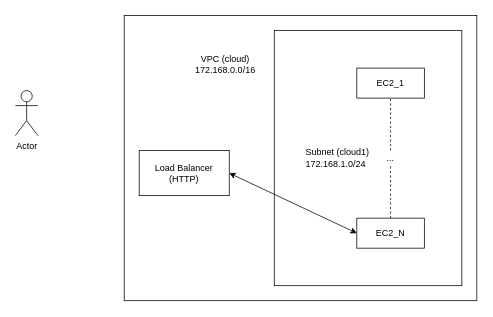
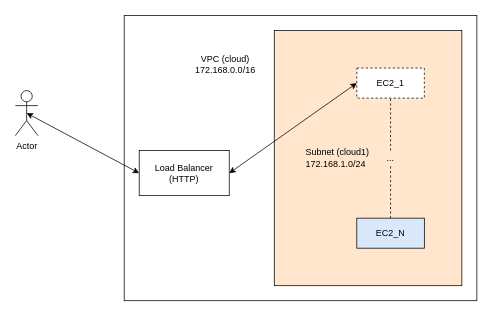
- <mxCell id="5" value="EC2_1" style="rounded=0;whiteSpace=wrap;html=1;" parent="1" vertex="1"><mxGeometry x="475" y="90" width="90" height="40" as="geometry" /></mxCell>
+ <mxCell id="5" value="EC2_1" style="rounded=0;whiteSpace=wrap;html=1;dashed=1;" parent="1" vertex="1"><mxGeometry x="475" y="90" width="90" height="40" as="geometry" /></mxCell>
+ <mxCell id="13" value="" style="endArrow=classic;startArrow=classic;html=1;entryX=1;entryY=0.5;entryDx=0;entryDy=0;exitX=0;exitY=0.5;exitDx=0;exitDy=0;" parent="1" source="5" target="10" edge="1"><mxGeometry width="50" height="50" relative="1" as="geometry"><mxPoint x="5" y="470" as="sourcePoint" /><mxPoint x="55" y="420" as="targetPoint" /></mxGeometry></mxCell>
+ <mxCell id="12" value="" style="endArrow=classic;startArrow=classic;html=1;exitX=0.5;exitY=0.5;exitDx=0;exitDy=0;exitPerimeter=0;entryX=0;entryY=0.5;entryDx=0;entryDy=0;" parent="1" source="2" target="10" edge="1"><mxGeometry width="50" height="50" relative="1" as="geometry"><mxPoint x="5" y="470" as="sourcePoint" /><mxPoint x="55" y="420" as="targetPoint" /></mxGeometry></mxCell>
- <mxCell id="4" value="&lt;blockquote style=&quot;margin: 0 0 0 40px ; border: none ; padding: 0px&quot;&gt;Subnet (cloud1)&lt;br&gt;172.168.1.0/24&lt;/blockquote&gt;" style="rounded=0;whiteSpace=wrap;html=1;align=left;" parent="1" vertex="1"><mxGeometry x="365" y="40" width="250" height="340" as="geometry" /></mxCell>
+ <mxCell id="4" value="&lt;blockquote style=&quot;margin: 0 0 0 40px ; border: none ; padding: 0px&quot;&gt;Subnet (cloud1)&lt;br&gt;172.168.1.0/24&lt;/blockquote&gt;" style="rounded=0;whiteSpace=wrap;html=1;align=left;fillColor=#ffe6cc;" parent="1" vertex="1"><mxGeometry x="365" y="40" width="250" height="340" as="geometry" /></mxCell>
- <mxCell id="14" value="" style="endArrow=classic;startArrow=classic;html=1;entryX=1;entryY=0.5;entryDx=0;entryDy=0;exitX=0;exitY=0.5;exitDx=0;exitDy=0;" parent="1" source="6" target="10" edge="1"><mxGeometry width="50" height="50" relative="1" as="geometry"><mxPoint x="5" y="470" as="sourcePoint" /><mxPoint x="55" y="420" as="targetPoint" /></mxGeometry></mxCell>
- <mxCell id="6" value="EC2_N" style="rounded=0;whiteSpace=wrap;html=1;" parent="1" vertex="1"><mxGeometry x="475" y="290" width="90" height="40" as="geometry" /></mxCell>
+ <mxCell id="6" value="EC2_N" style="rounded=0;whiteSpace=wrap;html=1;fillColor=#dae8fc;" parent="1" vertex="1"><mxGeometry x="475" y="290" width="90" height="40" as="geometry" /></mxCell>
